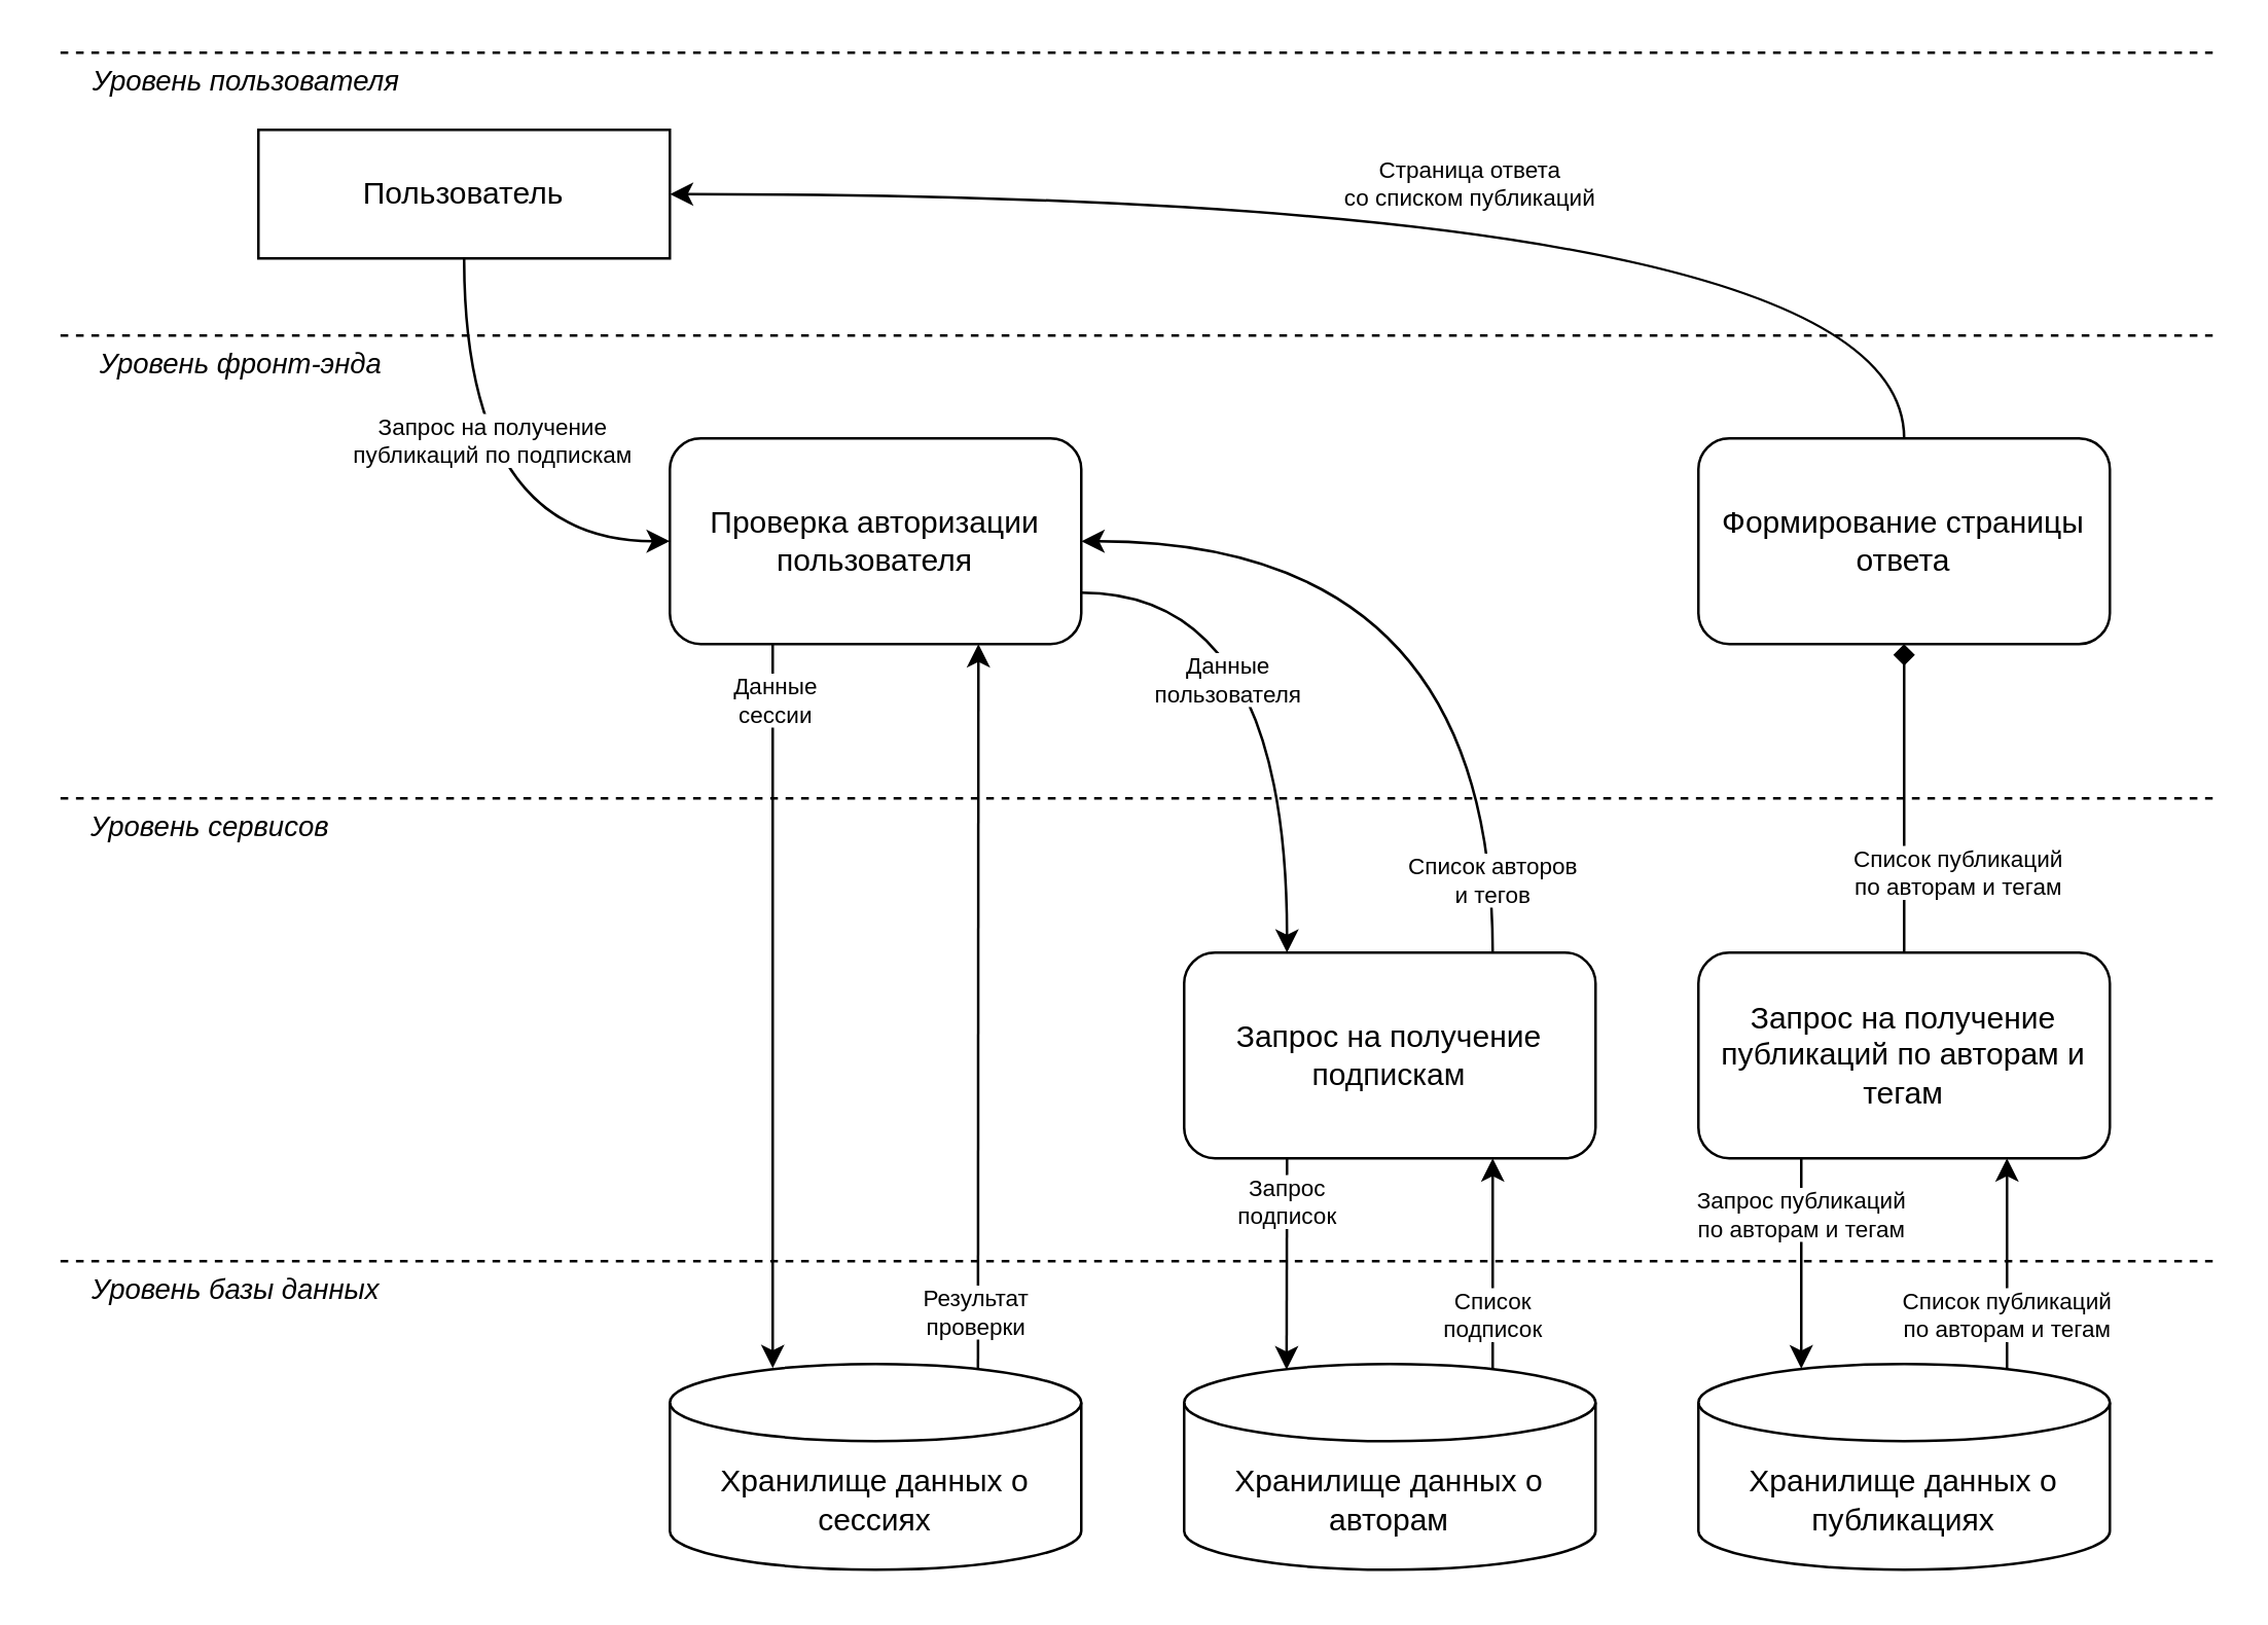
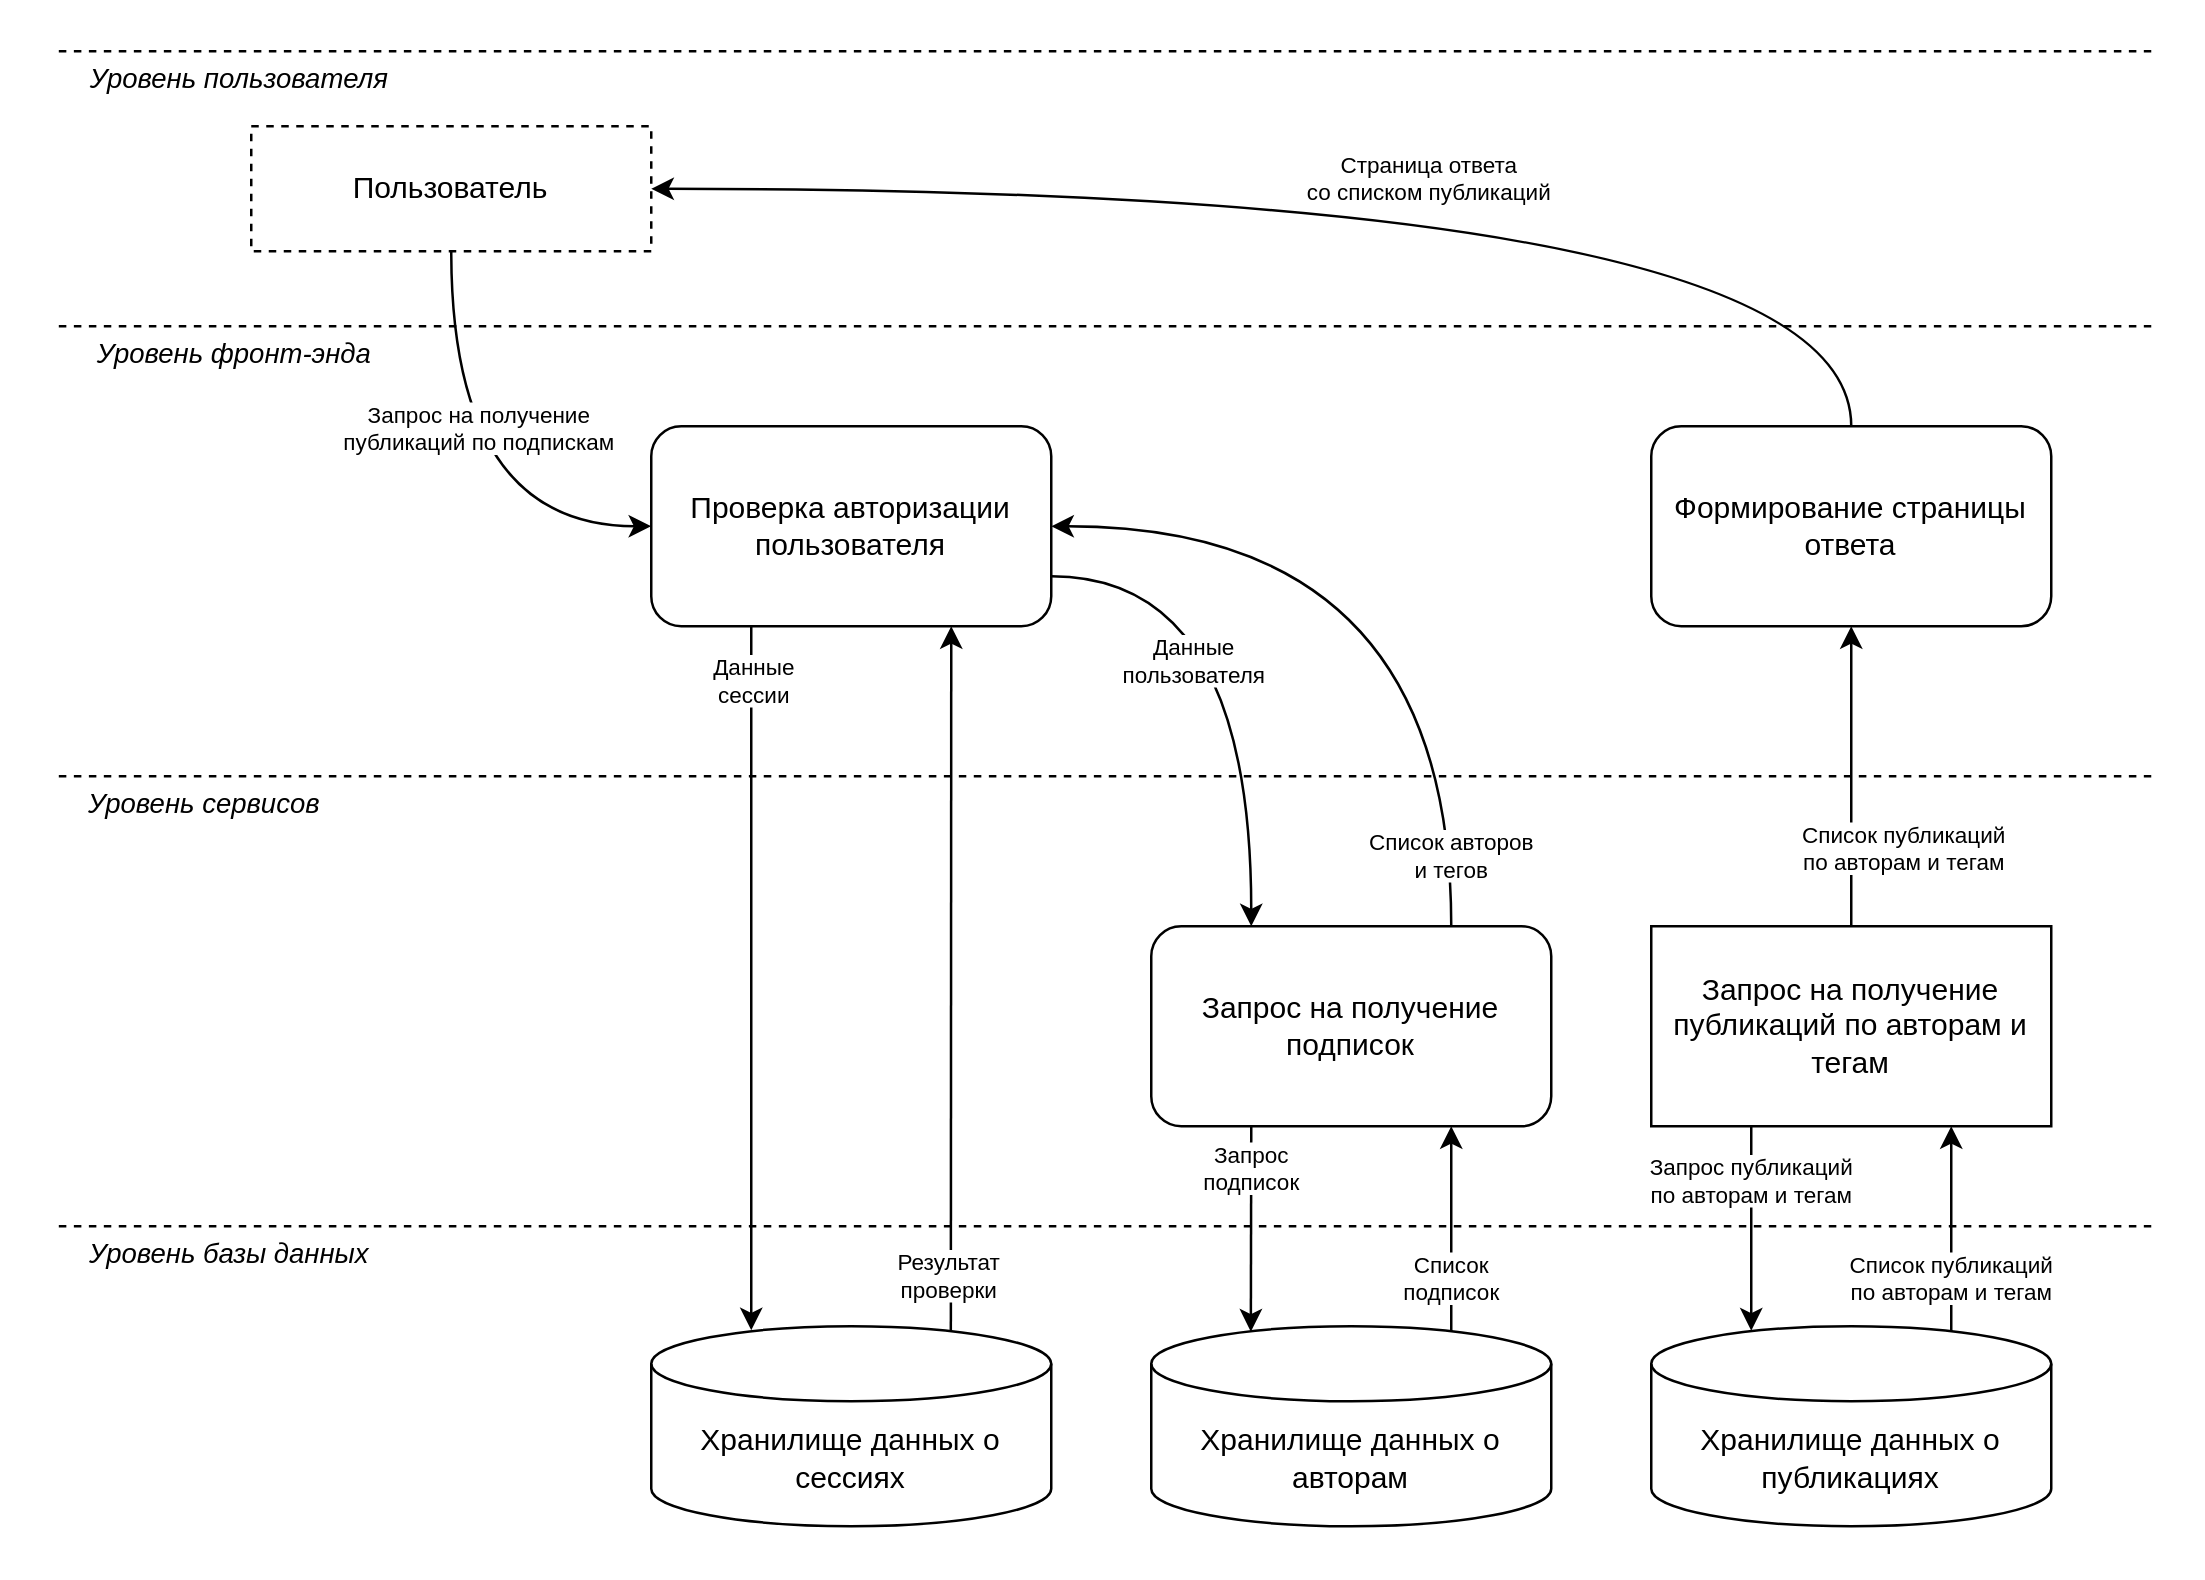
- <mxCell id="4" value="Пользователь" style="rounded=0;whiteSpace=wrap;html=1;" vertex="1" parent="1"><mxGeometry x="100" y="50" width="160" height="50" as="geometry" /></mxCell>
+ <mxCell id="4" value="Пользователь" style="rounded=0;whiteSpace=wrap;html=1;dashed=1;" vertex="1" parent="1"><mxGeometry x="100" y="50" width="160" height="50" as="geometry" /></mxCell>
- <mxCell id="29" style="edgeStyle=none;rounded=0;orthogonalLoop=1;jettySize=auto;html=1;entryX=0.5;entryY=1;entryDx=0;entryDy=0;endArrow=diamond;" edge="1" parent="1" source="31" target="15"><mxGeometry relative="1" as="geometry" /></mxCell>
+ <mxCell id="29" style="edgeStyle=none;rounded=0;orthogonalLoop=1;jettySize=auto;html=1;entryX=0.5;entryY=1;entryDx=0;entryDy=0;" edge="1" parent="1" source="31" target="15"><mxGeometry relative="1" as="geometry" /></mxCell>
- <mxCell id="20" value="Запрос на получение подпискам" style="rounded=1;whiteSpace=wrap;html=1;" vertex="1" parent="1"><mxGeometry x="460" y="370" width="160" height="80" as="geometry" /></mxCell>
+ <mxCell id="20" value="Запрос на получение подписок" style="rounded=1;whiteSpace=wrap;html=1;" vertex="1" parent="1"><mxGeometry x="460" y="370" width="160" height="80" as="geometry" /></mxCell>
- <mxCell id="31" value="Запрос на получение публикаций по авторам и тегам" style="rounded=1;whiteSpace=wrap;html=1;" vertex="1" parent="1"><mxGeometry x="660" y="370" width="160" height="80" as="geometry" /></mxCell>
+ <mxCell id="31" value="Запрос на получение публикаций по авторам и тегам" style="whiteSpace=wrap;html=1;rounded=0;" vertex="1" parent="1"><mxGeometry x="660" y="370" width="160" height="80" as="geometry" /></mxCell>
